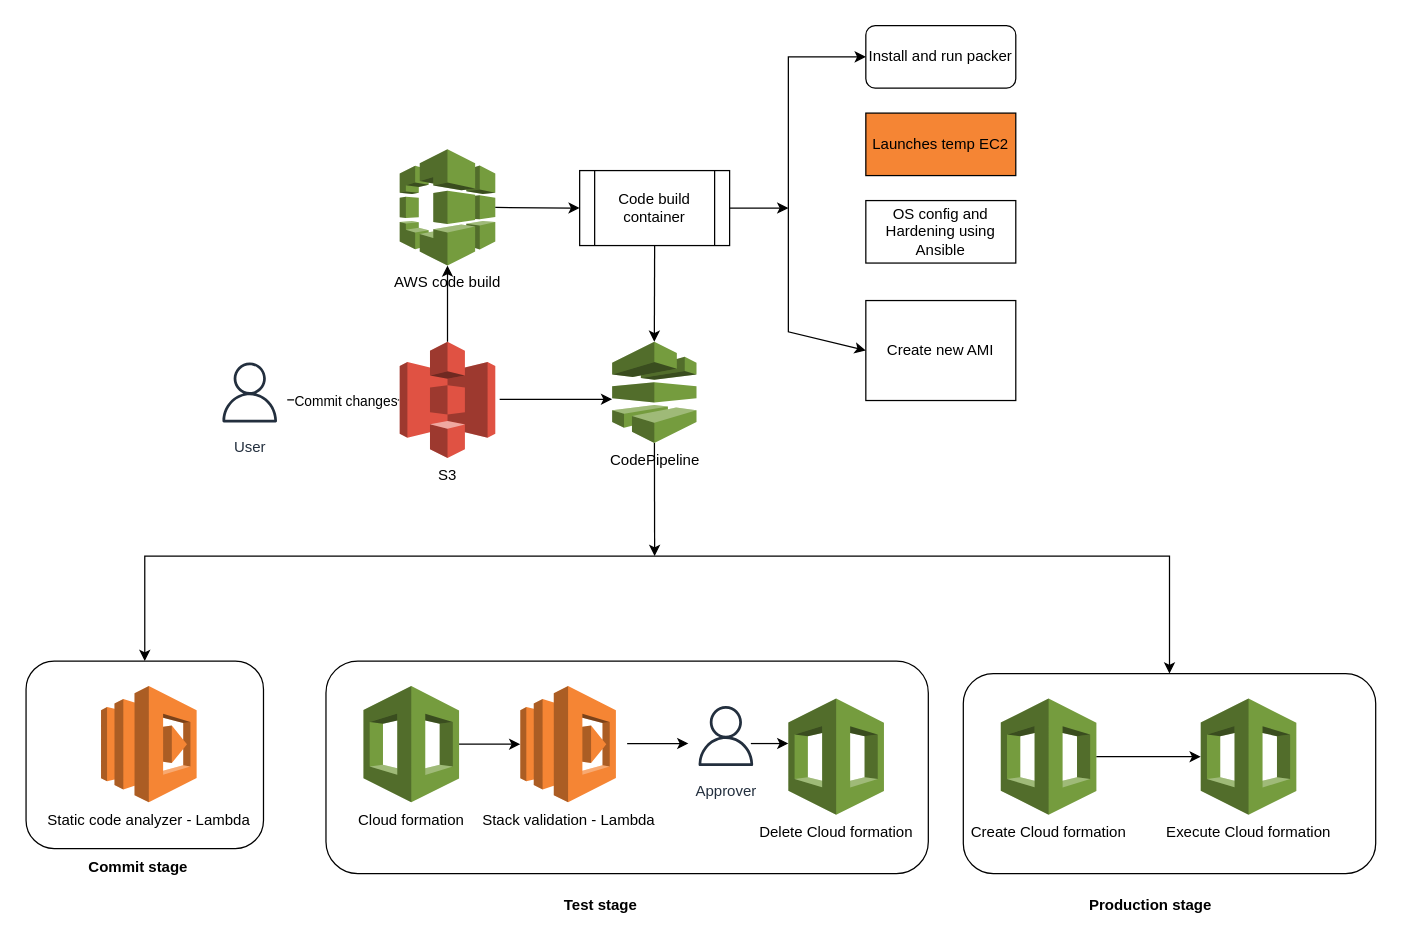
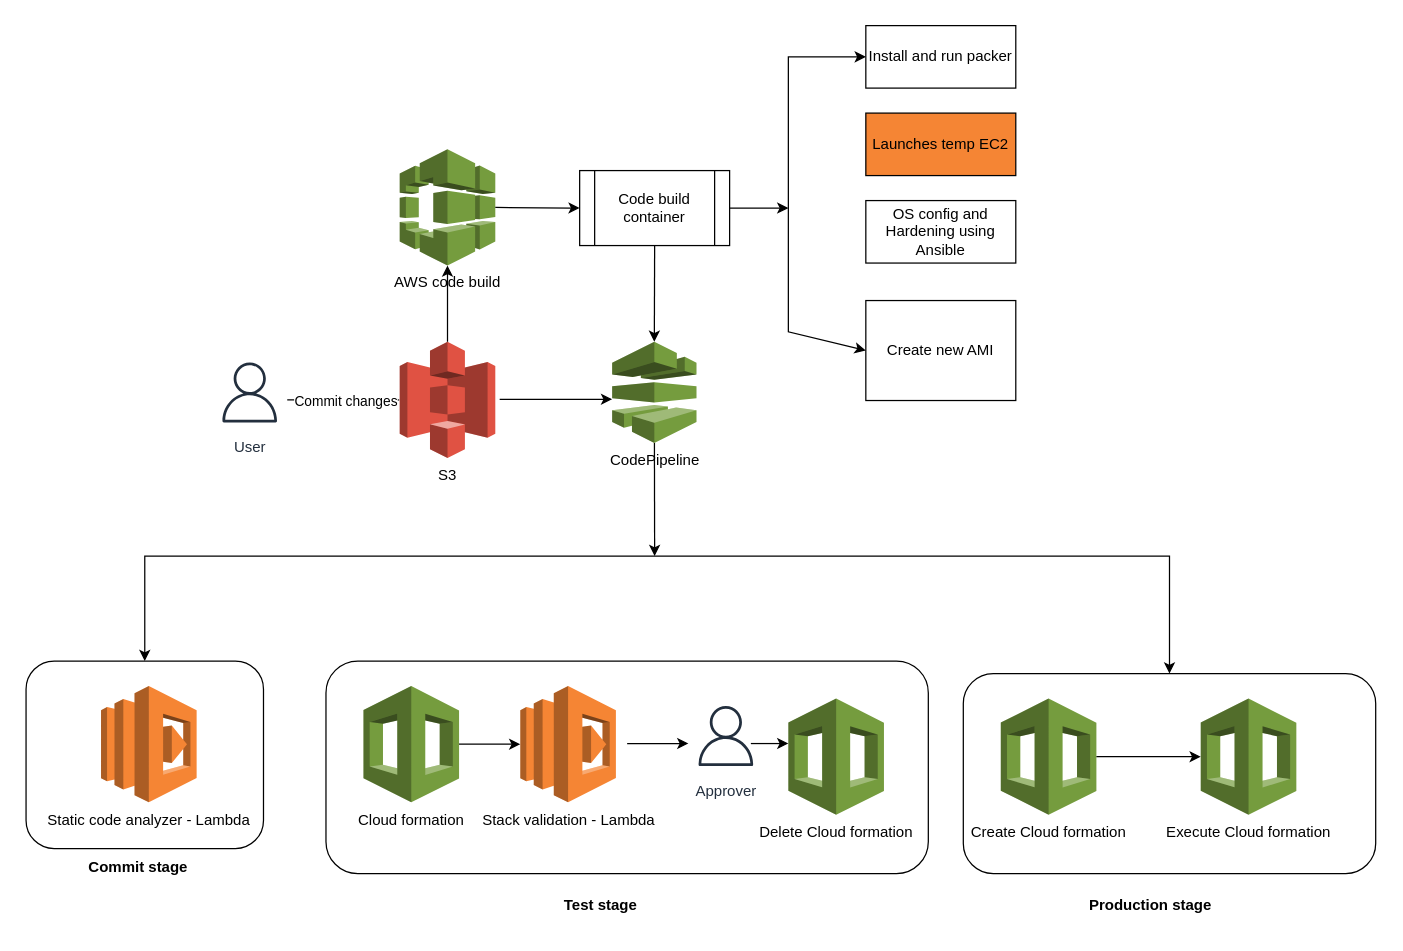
- <mxCell id="29" value="Install and run packer" style="whiteSpace=wrap;html=1;rounded=1;" vertex="1" parent="1"><mxGeometry x="692" y="20" width="120" height="50" as="geometry" /></mxCell>
+ <mxCell id="29" value="Install and run packer" style="rounded=0;whiteSpace=wrap;html=1;" vertex="1" parent="1"><mxGeometry x="692" y="20" width="120" height="50" as="geometry" /></mxCell>
